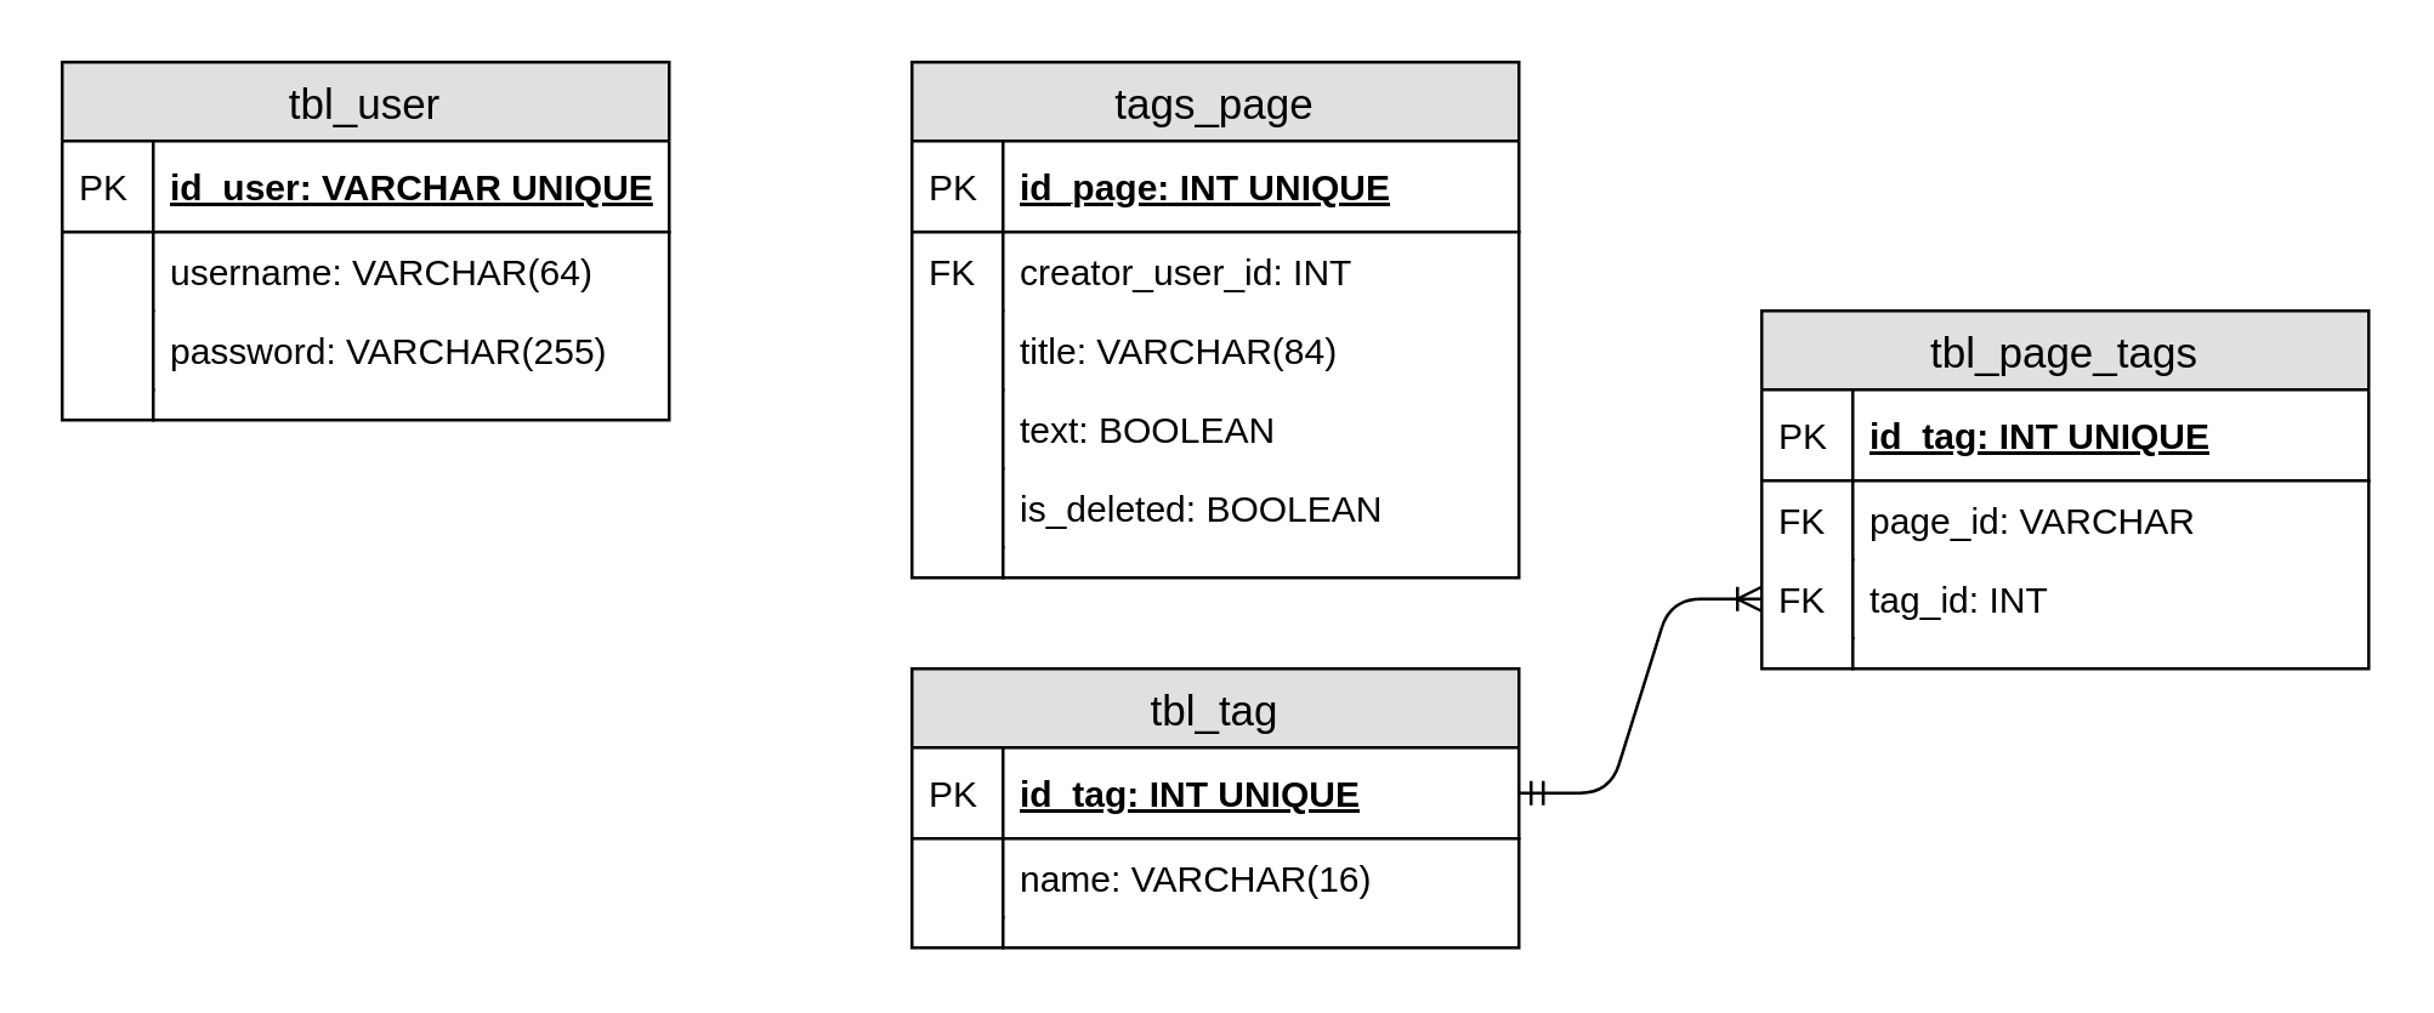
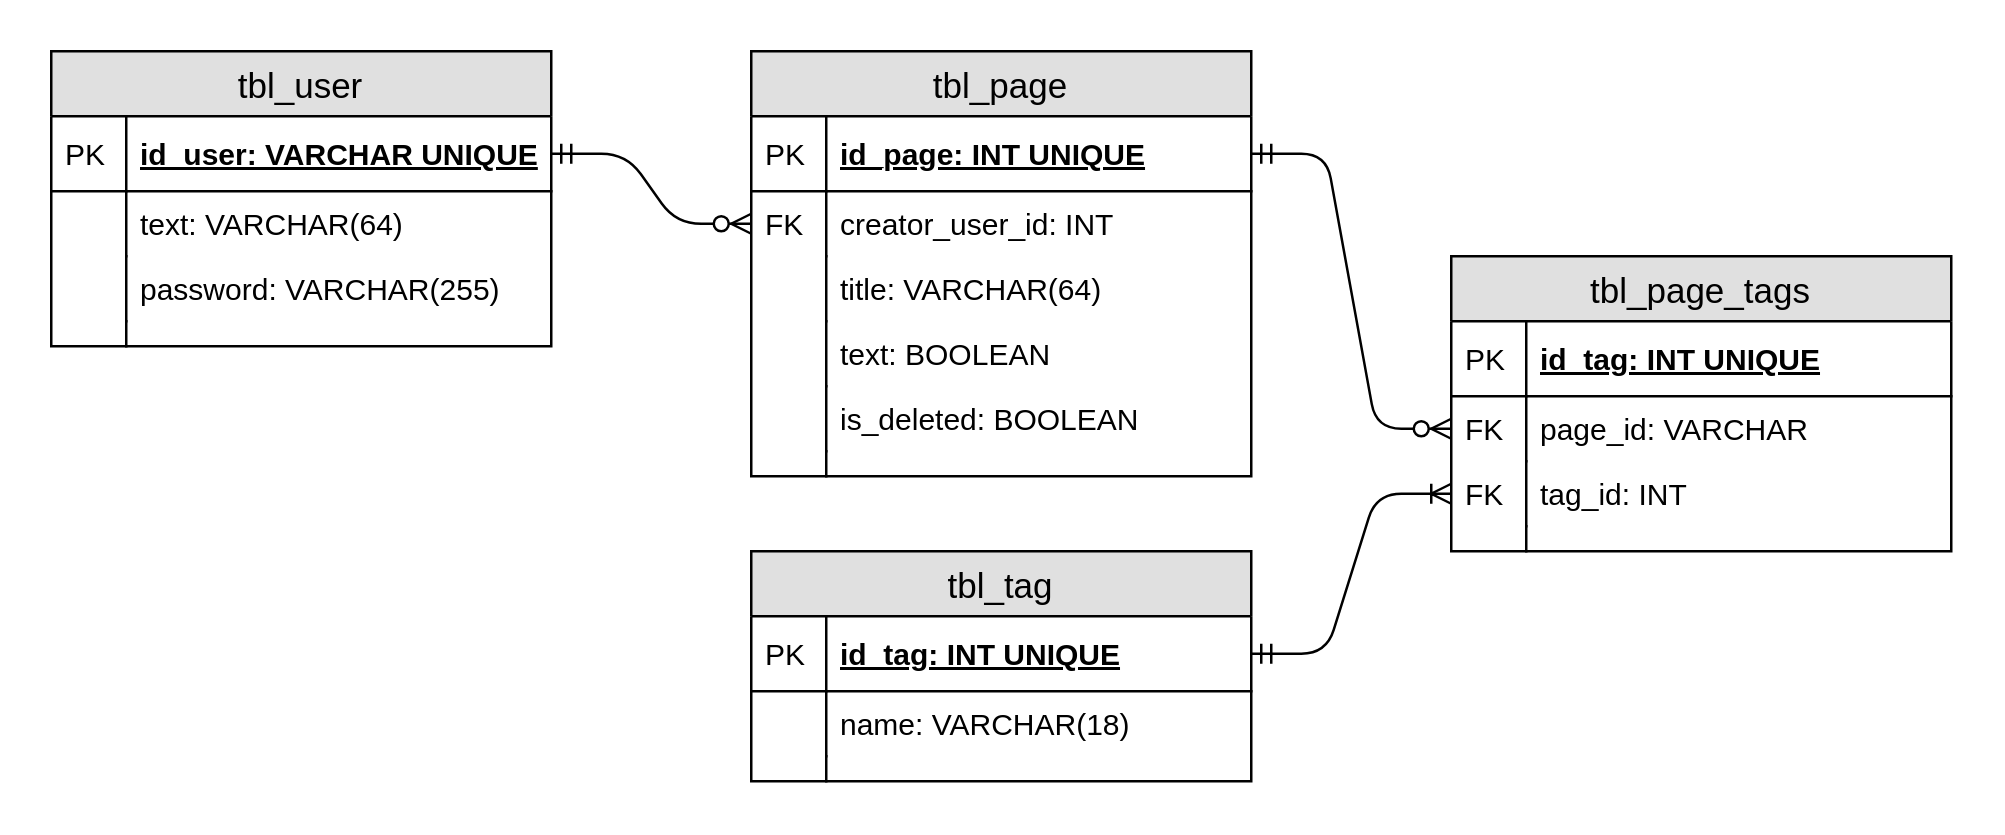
- <mxCell id="11" value="tags_page" style="swimlane;fontStyle=0;childLayout=stackLayout;horizontal=1;startSize=26;fillColor=#e0e0e0;horizontalStack=0;resizeParent=1;resizeParentMax=0;resizeLast=0;collapsible=1;marginBottom=0;swimlaneFillColor=#ffffff;align=center;fontSize=14;" vertex="1" parent="1"><mxGeometry x="300" y="20" width="200" height="170" as="geometry" /></mxCell>
+ <mxCell id="11" value="tbl_page" style="swimlane;fontStyle=0;childLayout=stackLayout;horizontal=1;startSize=26;fillColor=#e0e0e0;horizontalStack=0;resizeParent=1;resizeParentMax=0;resizeLast=0;collapsible=1;marginBottom=0;swimlaneFillColor=#ffffff;align=center;fontSize=14;" vertex="1" parent="1"><mxGeometry x="300" y="20" width="200" height="170" as="geometry" /></mxCell>
+ <mxCell id="24" value="" style="edgeStyle=entityRelationEdgeStyle;fontSize=12;html=1;endArrow=ERzeroToMany;startArrow=ERmandOne;" edge="1" parent="1" source="3" target="14"><mxGeometry width="100" height="100" relative="1" as="geometry"><mxPoint x="20" y="310" as="sourcePoint" /><mxPoint x="120" y="210" as="targetPoint" /></mxGeometry></mxCell>
- <mxCell id="5" value="username: VARCHAR(64)" style="shape=partialRectangle;top=0;left=0;right=0;bottom=0;align=left;verticalAlign=top;fillColor=none;spacingLeft=34;spacingRight=4;overflow=hidden;rotatable=0;points=[[0,0.5],[1,0.5]];portConstraint=eastwest;dropTarget=0;fontSize=12;" vertex="1" parent="2"><mxGeometry y="56" width="200" height="26" as="geometry" /></mxCell>
+ <mxCell id="5" value="text: VARCHAR(64)" style="shape=partialRectangle;top=0;left=0;right=0;bottom=0;align=left;verticalAlign=top;fillColor=none;spacingLeft=34;spacingRight=4;overflow=hidden;rotatable=0;points=[[0,0.5],[1,0.5]];portConstraint=eastwest;dropTarget=0;fontSize=12;" vertex="1" parent="2"><mxGeometry y="56" width="200" height="26" as="geometry" /></mxCell>
+ <mxCell id="41" value="" style="edgeStyle=entityRelationEdgeStyle;fontSize=12;html=1;endArrow=ERzeroToMany;startArrow=ERmandOne;" edge="1" parent="1" source="12" target="35"><mxGeometry width="100" height="100" relative="1" as="geometry"><mxPoint x="590" y="20" as="sourcePoint" /><mxPoint x="670" y="48" as="targetPoint" /></mxGeometry></mxCell>
- <mxCell id="16" value="title: VARCHAR(84)" style="shape=partialRectangle;top=0;left=0;right=0;bottom=0;align=left;verticalAlign=top;fillColor=none;spacingLeft=34;spacingRight=4;overflow=hidden;rotatable=0;points=[[0,0.5],[1,0.5]];portConstraint=eastwest;dropTarget=0;fontSize=12;" vertex="1" parent="11"><mxGeometry y="82" width="200" height="26" as="geometry" /></mxCell>
+ <mxCell id="16" value="title: VARCHAR(64)" style="shape=partialRectangle;top=0;left=0;right=0;bottom=0;align=left;verticalAlign=top;fillColor=none;spacingLeft=34;spacingRight=4;overflow=hidden;rotatable=0;points=[[0,0.5],[1,0.5]];portConstraint=eastwest;dropTarget=0;fontSize=12;" vertex="1" parent="11"><mxGeometry y="82" width="200" height="26" as="geometry" /></mxCell>
- <mxCell id="28" value="name: VARCHAR(16)" style="shape=partialRectangle;top=0;left=0;right=0;bottom=0;align=left;verticalAlign=top;fillColor=none;spacingLeft=34;spacingRight=4;overflow=hidden;rotatable=0;points=[[0,0.5],[1,0.5]];portConstraint=eastwest;dropTarget=0;fontSize=12;" vertex="1" parent="25"><mxGeometry y="56" width="200" height="26" as="geometry" /></mxCell>
+ <mxCell id="28" value="name: VARCHAR(18)" style="shape=partialRectangle;top=0;left=0;right=0;bottom=0;align=left;verticalAlign=top;fillColor=none;spacingLeft=34;spacingRight=4;overflow=hidden;rotatable=0;points=[[0,0.5],[1,0.5]];portConstraint=eastwest;dropTarget=0;fontSize=12;" vertex="1" parent="25"><mxGeometry y="56" width="200" height="26" as="geometry" /></mxCell>
